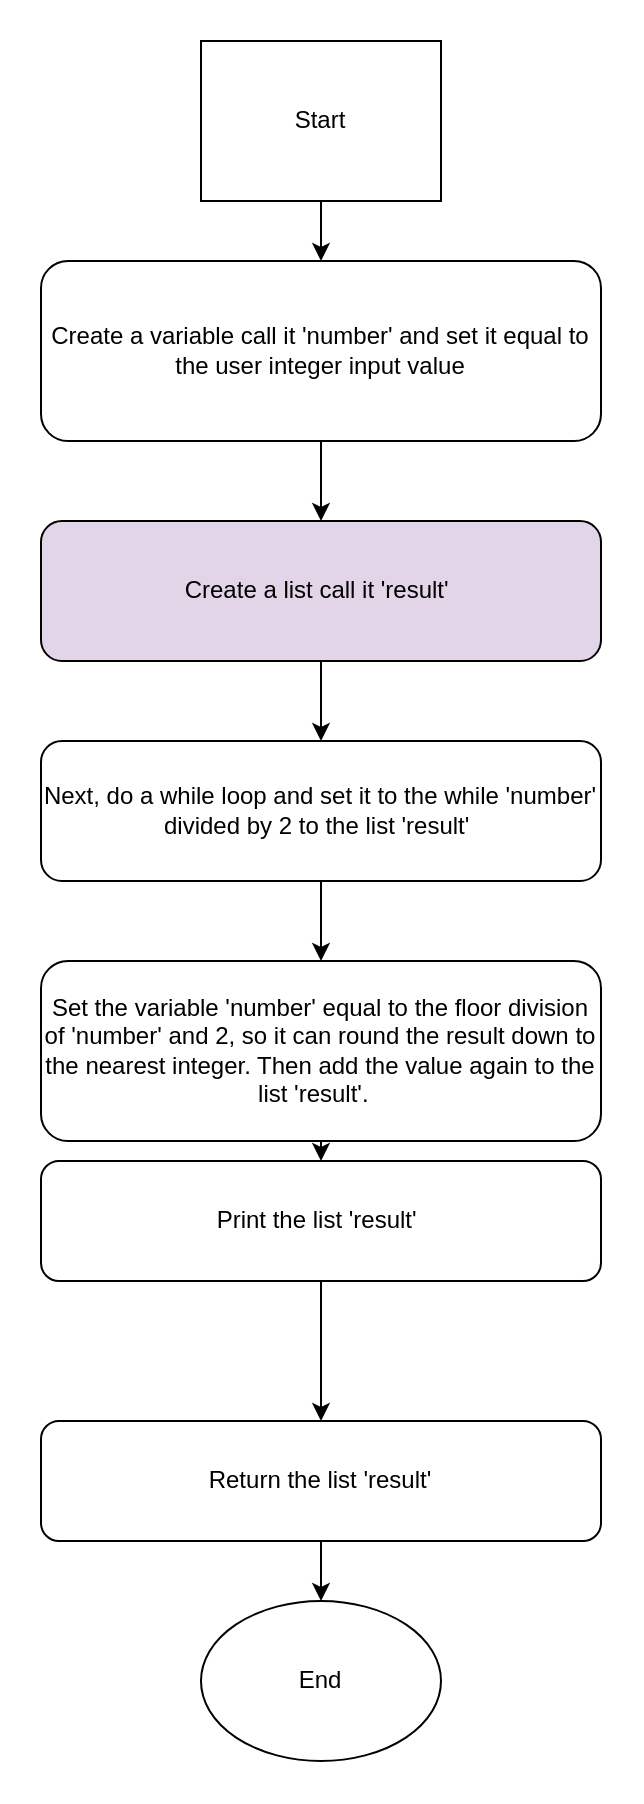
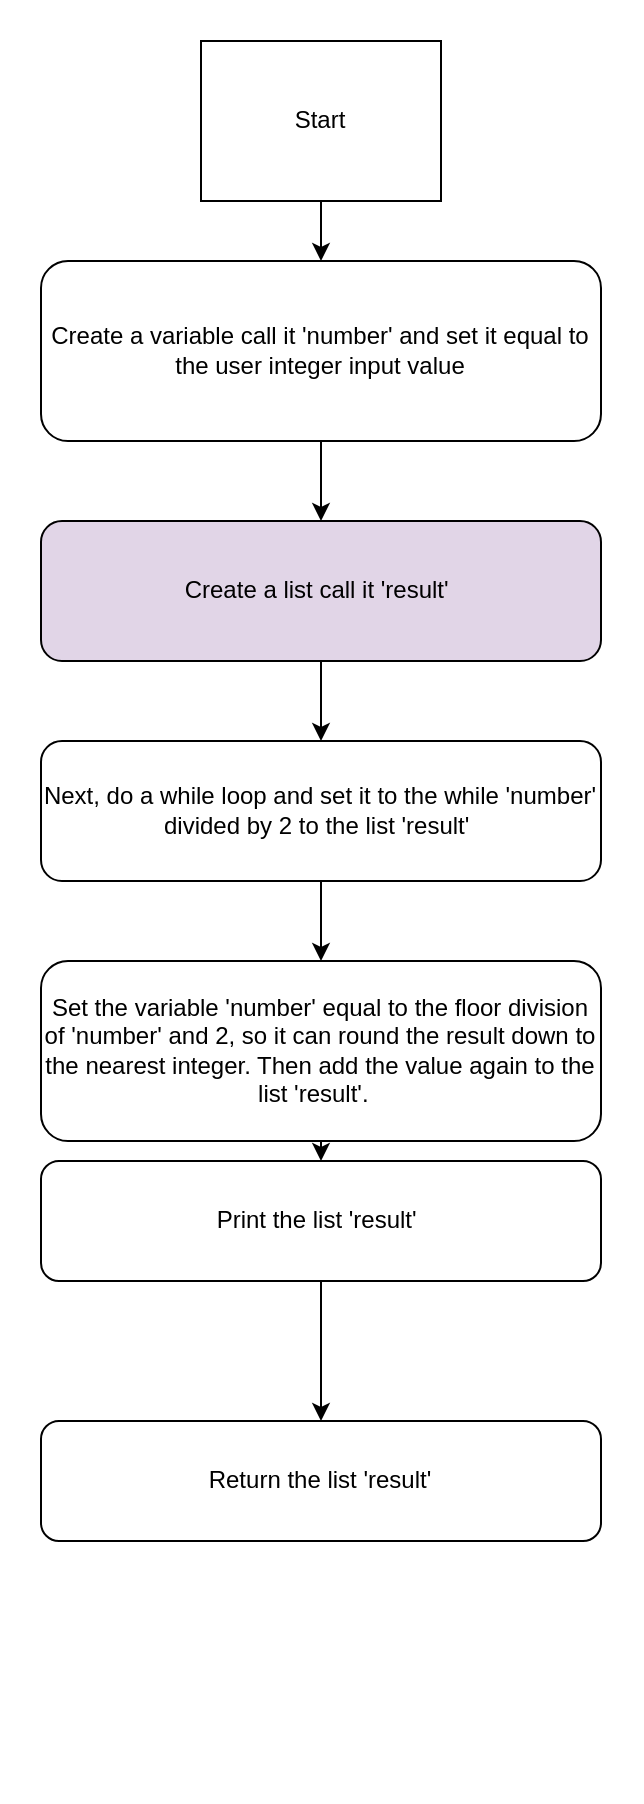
- <mxCell id="14" style="edgeStyle=none;html=1;entryX=0.5;entryY=0;entryDx=0;entryDy=0;" edge="1" parent="1" source="15" target="16"><mxGeometry relative="1" as="geometry" /></mxCell>
- <mxCell id="16" value="End" style="ellipse;whiteSpace=wrap;html=1;" vertex="1" parent="1"><mxGeometry x="100" y="800" width="120" height="80" as="geometry" /></mxCell>
